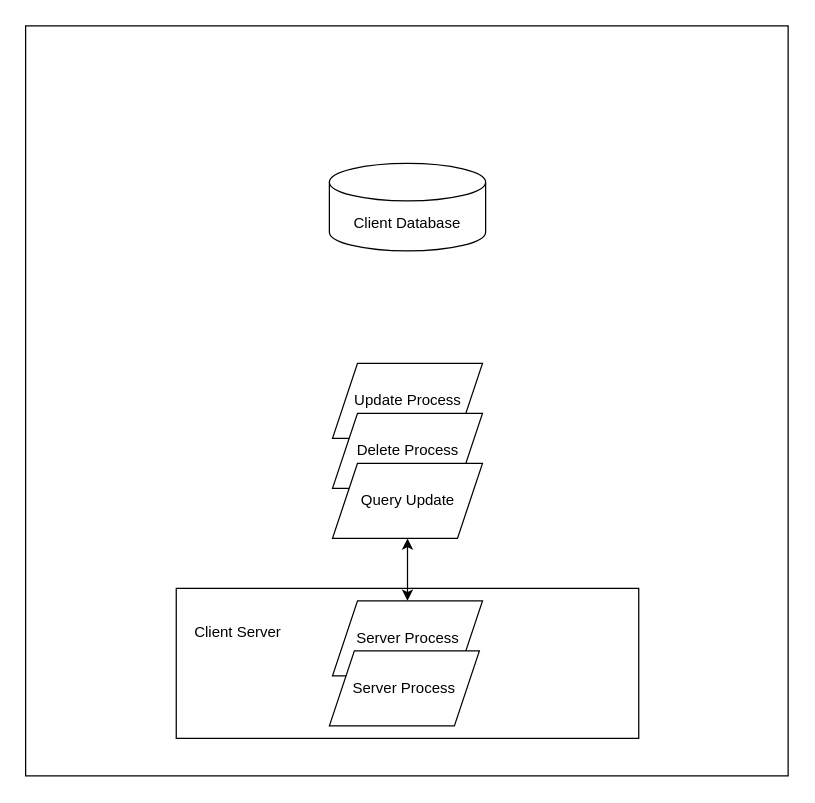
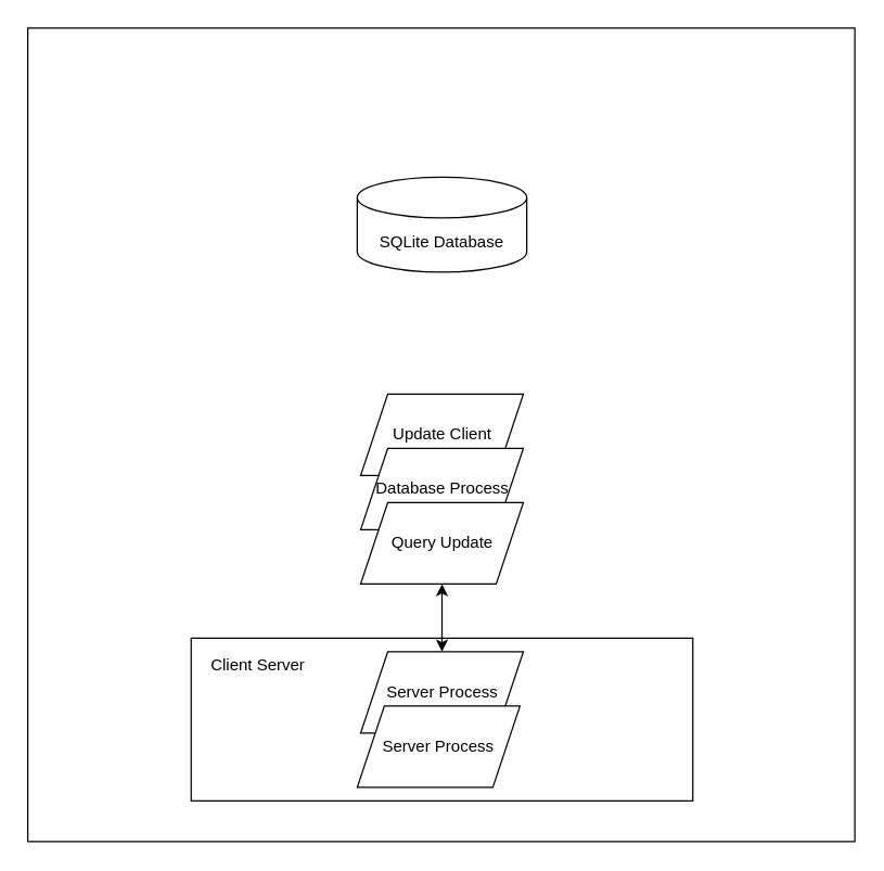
- <mxCell id="3" value="Client Database" style="shape=cylinder3;whiteSpace=wrap;html=1;boundedLbl=1;backgroundOutline=1;size=15;" vertex="1" parent="1"><mxGeometry x="263" y="130" width="125" height="70" as="geometry" /></mxCell>
+ <mxCell id="3" value="SQLite Database" style="shape=cylinder3;whiteSpace=wrap;html=1;boundedLbl=1;backgroundOutline=1;size=15;" vertex="1" parent="1"><mxGeometry x="263" y="130" width="125" height="70" as="geometry" /></mxCell>
- <mxCell id="4" value="Update Process" style="shape=parallelogram;perimeter=parallelogramPerimeter;whiteSpace=wrap;html=1;fixedSize=1;" vertex="1" parent="1"><mxGeometry x="265.5" y="290" width="120" height="60" as="geometry" /></mxCell>
+ <mxCell id="4" value="Update Client" style="shape=parallelogram;perimeter=parallelogramPerimeter;whiteSpace=wrap;html=1;fixedSize=1;" vertex="1" parent="1"><mxGeometry x="265.5" y="290" width="120" height="60" as="geometry" /></mxCell>
- <mxCell id="5" value="Delete Process" style="shape=parallelogram;perimeter=parallelogramPerimeter;whiteSpace=wrap;html=1;fixedSize=1;" vertex="1" parent="1"><mxGeometry x="265.5" y="330" width="120" height="60" as="geometry" /></mxCell>
+ <mxCell id="5" value="Database Process" style="shape=parallelogram;perimeter=parallelogramPerimeter;whiteSpace=wrap;html=1;fixedSize=1;" vertex="1" parent="1"><mxGeometry x="265.5" y="330" width="120" height="60" as="geometry" /></mxCell>
- <mxCell id="10" value="Client Server" style="text;html=1;strokeColor=none;fillColor=none;align=center;verticalAlign=middle;whiteSpace=wrap;rounded=0;" vertex="1" parent="1"><mxGeometry x="150" y="495" width="80" height="20" as="geometry" /></mxCell>
+ <mxCell id="10" value="Client Server" style="text;html=1;strokeColor=none;fillColor=none;align=center;verticalAlign=middle;whiteSpace=wrap;rounded=0;" vertex="1" parent="1"><mxGeometry x="150" y="480" width="80" height="20" as="geometry" /></mxCell>
